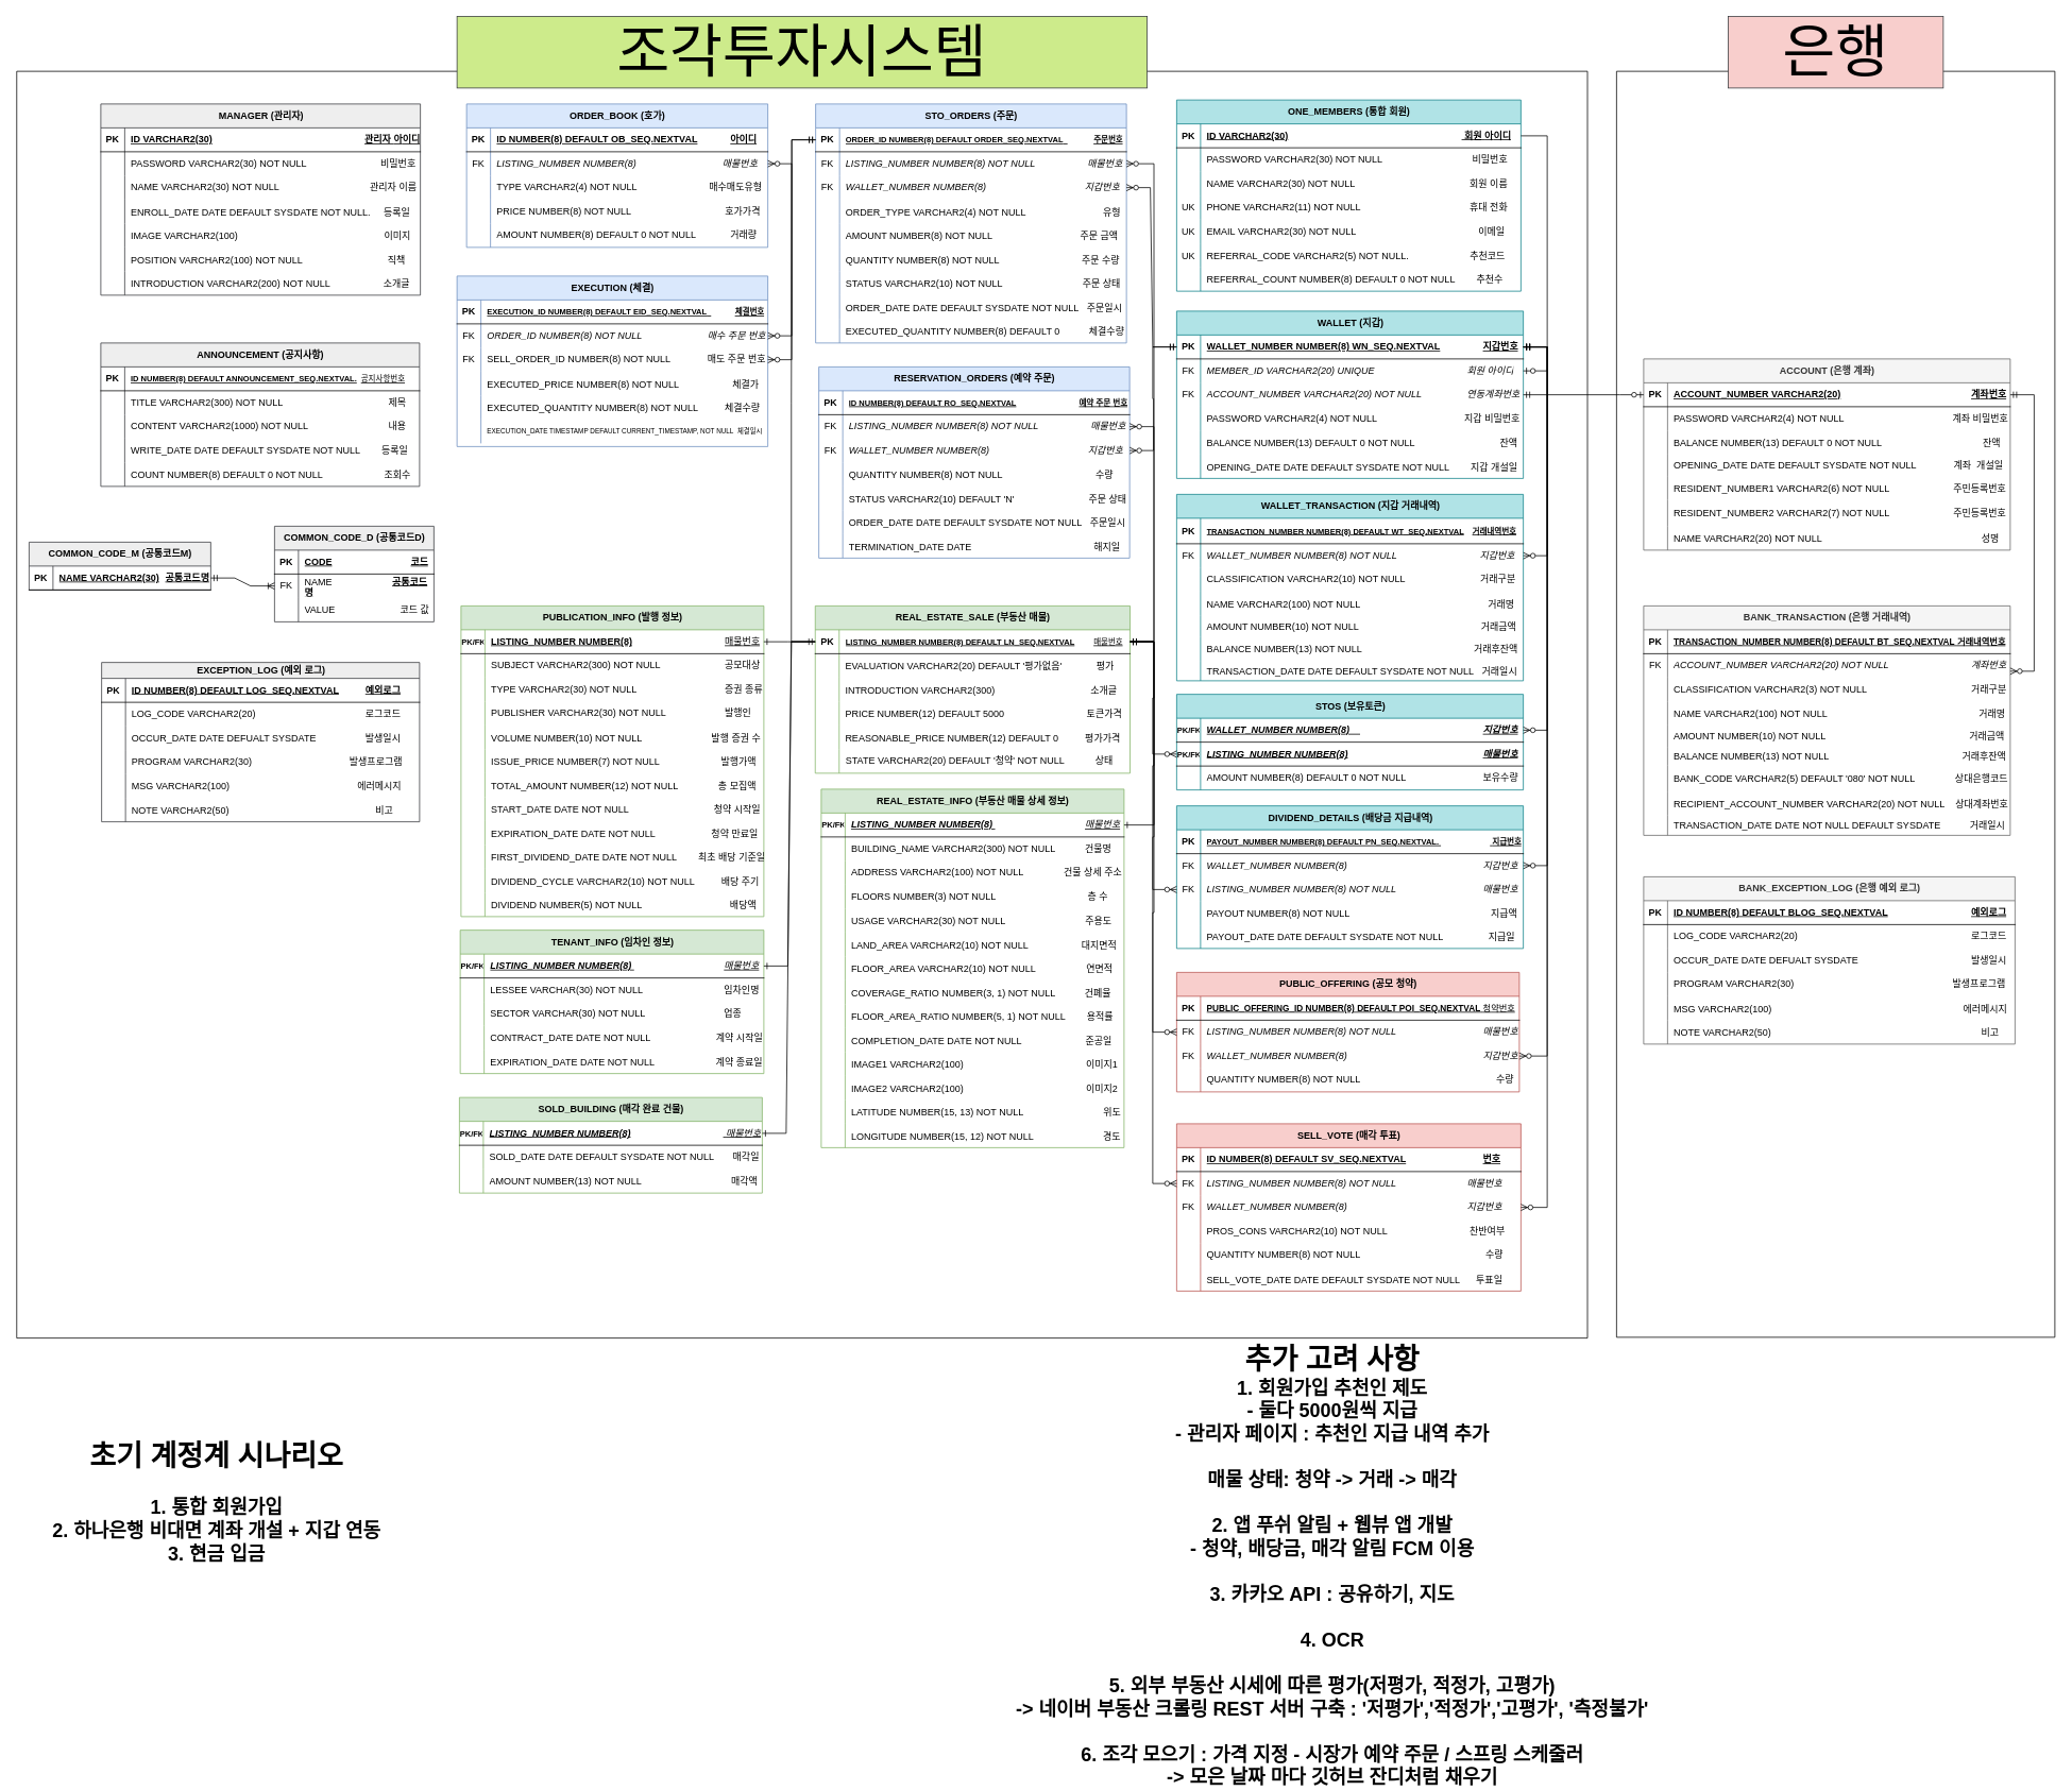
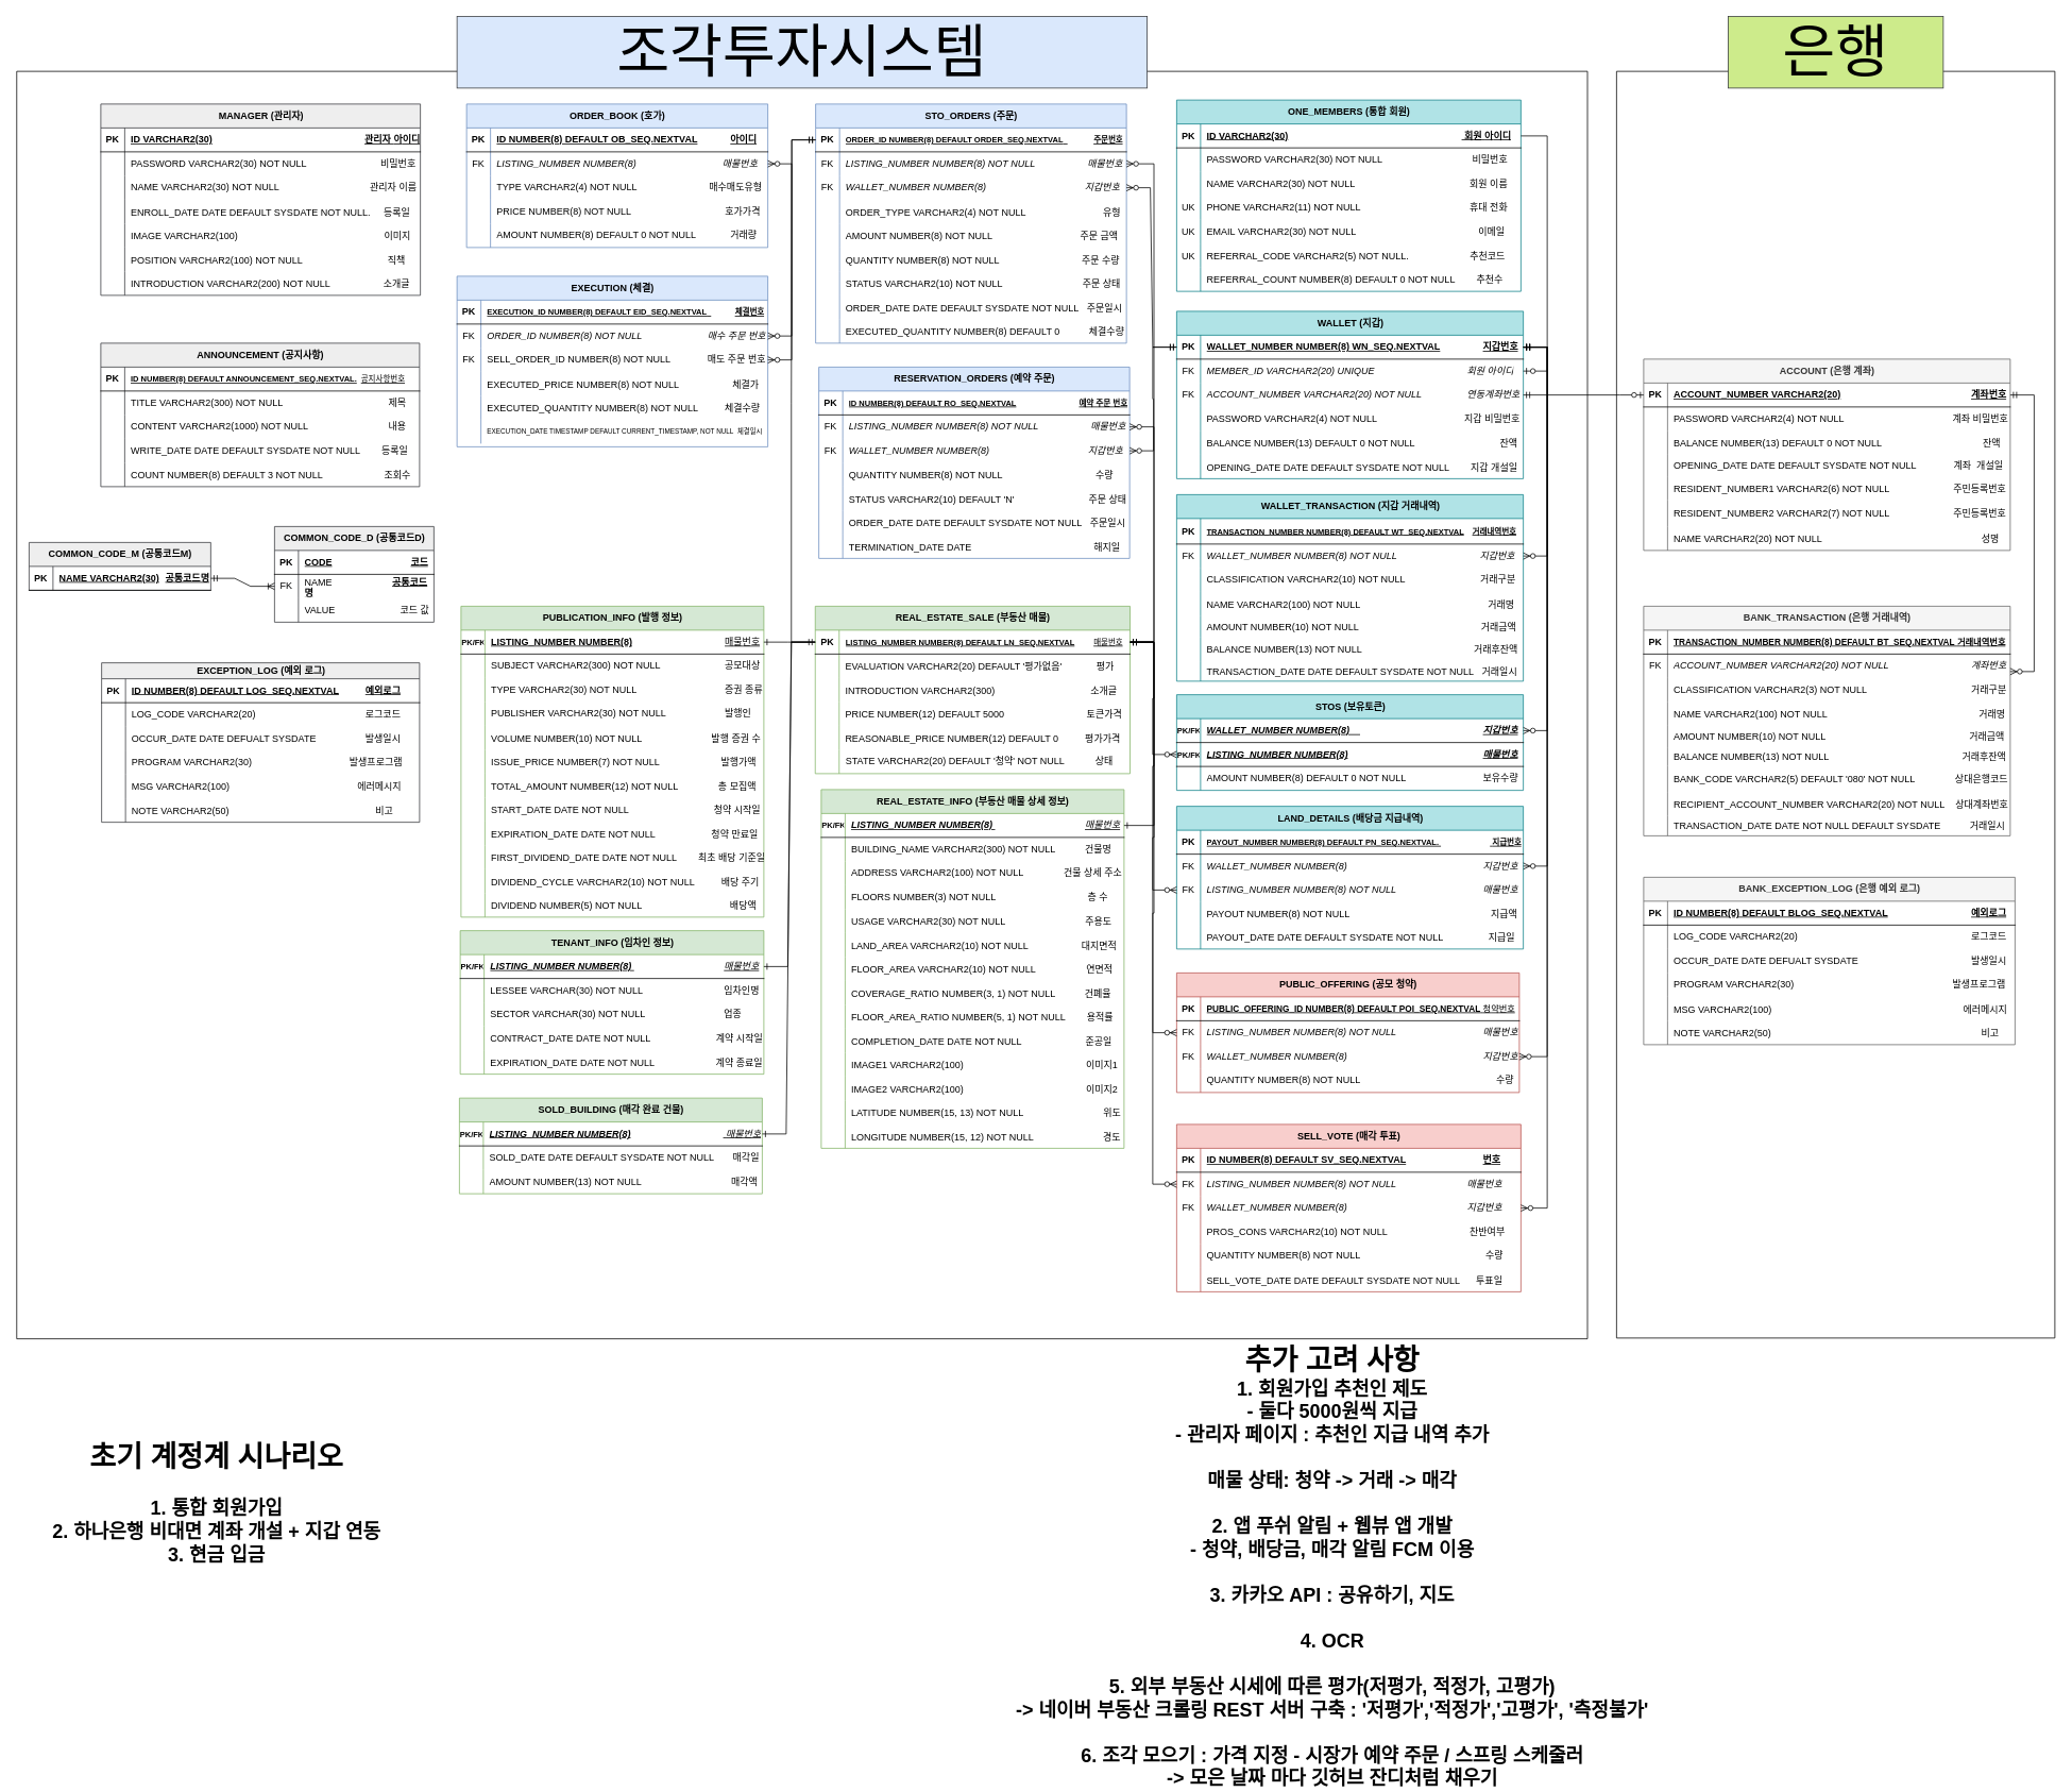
- <mxCell id="443" value="&lt;font style=&quot;font-size: 72px;&quot;&gt;조각투자시스템&lt;/font&gt;" style="rounded=0;whiteSpace=wrap;html=1;fillColor=#cdeb8b;strokeColor=#36393d;" parent="1" vertex="1"><mxGeometry x="573" y="20" width="866" height="90" as="geometry" /></mxCell>
+ <mxCell id="443" value="&lt;font style=&quot;font-size: 72px;&quot;&gt;조각투자시스템&lt;/font&gt;" style="rounded=0;whiteSpace=wrap;html=1;fillColor=#dae8fc;strokeColor=#36393d;" parent="1" vertex="1"><mxGeometry x="573" y="20" width="866" height="90" as="geometry" /></mxCell>
- <mxCell id="444" value="&lt;span style=&quot;font-size: 72px;&quot;&gt;은행&lt;/span&gt;" style="rounded=0;whiteSpace=wrap;html=1;fillColor=#f8cecc;strokeColor=#36393d;" parent="1" vertex="1"><mxGeometry x="2168" y="20" width="270" height="90" as="geometry" /></mxCell>
+ <mxCell id="444" value="&lt;span style=&quot;font-size: 72px;&quot;&gt;은행&lt;/span&gt;" style="rounded=0;whiteSpace=wrap;html=1;fillColor=#cdeb8b;strokeColor=#36393d;" parent="1" vertex="1"><mxGeometry x="2168" y="20" width="270" height="90" as="geometry" /></mxCell>
- <mxCell id="417" value="COUNT NUMBER(8) DEFAULT 0 NOT NULL                       조회수" style="shape=partialRectangle;connectable=0;fillColor=none;top=0;left=0;bottom=0;right=0;align=left;spacingLeft=6;overflow=hidden;" parent="415" vertex="1"><mxGeometry x="30" width="370" height="30" as="geometry"><mxRectangle width="370" height="30" as="alternateBounds" /></mxGeometry></mxCell>
+ <mxCell id="417" value="COUNT NUMBER(8) DEFAULT 3 NOT NULL                       조회수" style="shape=partialRectangle;connectable=0;fillColor=none;top=0;left=0;bottom=0;right=0;align=left;spacingLeft=6;overflow=hidden;" parent="415" vertex="1"><mxGeometry x="30" width="370" height="30" as="geometry"><mxRectangle width="370" height="30" as="alternateBounds" /></mxGeometry></mxCell>
- <mxCell id="214" value="DIVIDEND_DETAILS (배당금 지급내역)" style="shape=table;startSize=30;container=1;collapsible=1;childLayout=tableLayout;fixedRows=1;rowLines=0;fontStyle=1;align=center;resizeLast=1;html=1;fillColor=#b0e3e6;strokeColor=#0e8088;" parent="1" vertex="1"><mxGeometry x="1476" y="1011" width="435" height="179" as="geometry" /></mxCell>
+ <mxCell id="214" value="LAND_DETAILS (배당금 지급내역)" style="shape=table;startSize=30;container=1;collapsible=1;childLayout=tableLayout;fixedRows=1;rowLines=0;fontStyle=1;align=center;resizeLast=1;html=1;fillColor=#b0e3e6;strokeColor=#0e8088;" parent="1" vertex="1"><mxGeometry x="1476" y="1011" width="435" height="179" as="geometry" /></mxCell>
